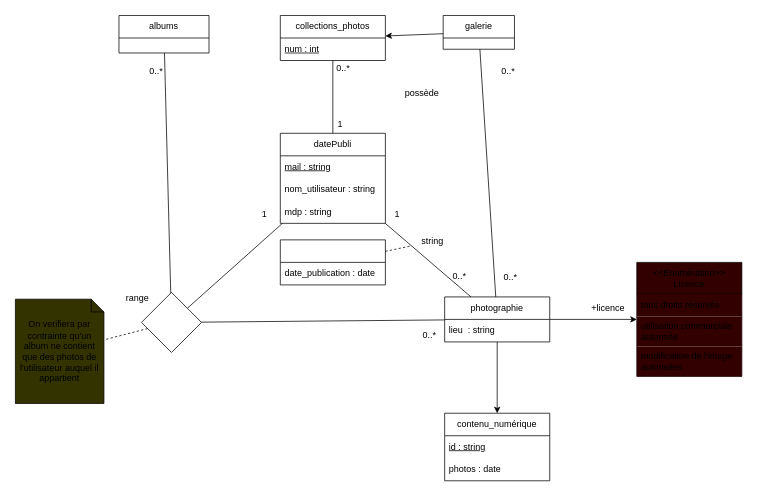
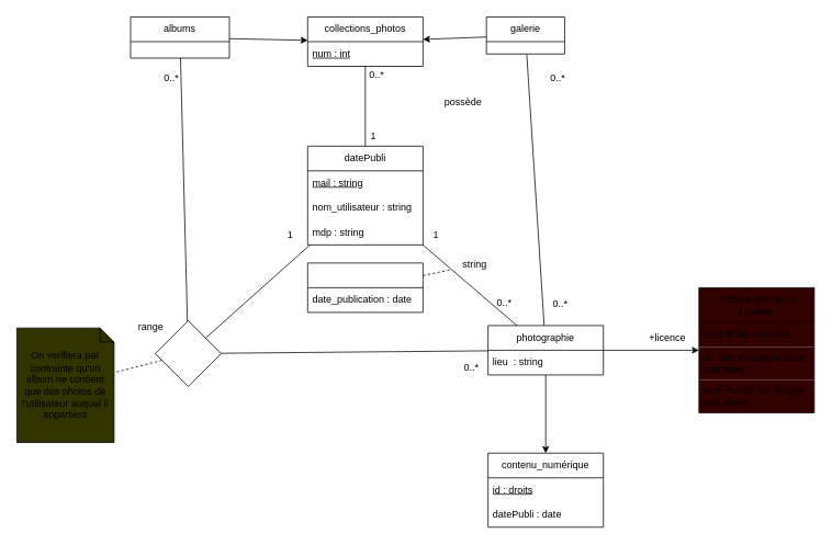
+ <mxCell id="15" value="" style="endArrow=classic;html=1;strokeColor=default;" parent="1" source="10" target="13" edge="1"><mxGeometry width="50" height="50" relative="1" as="geometry"><mxPoint x="500" y="328" as="sourcePoint" /><mxPoint x="550" y="278" as="targetPoint" /></mxGeometry></mxCell>
- <mxCell id="44" value="&lt;u&gt;id : string&lt;/u&gt;" style="text;strokeColor=none;fillColor=none;align=left;verticalAlign=middle;spacingLeft=4;spacingRight=4;overflow=hidden;points=[[0,0.5],[1,0.5]];portConstraint=eastwest;rotatable=0;whiteSpace=wrap;html=1;" vertex="1" parent="43"><mxGeometry y="30" width="140" height="30" as="geometry" /></mxCell>
+ <mxCell id="44" value="&lt;u&gt;id : droits&lt;/u&gt;" style="text;strokeColor=none;fillColor=none;align=left;verticalAlign=middle;spacingLeft=4;spacingRight=4;overflow=hidden;points=[[0,0.5],[1,0.5]];portConstraint=eastwest;rotatable=0;whiteSpace=wrap;html=1;" vertex="1" parent="43"><mxGeometry y="30" width="140" height="30" as="geometry" /></mxCell>
- <mxCell id="45" value="photos : date" style="text;strokeColor=none;fillColor=none;align=left;verticalAlign=middle;spacingLeft=4;spacingRight=4;overflow=hidden;points=[[0,0.5],[1,0.5]];portConstraint=eastwest;rotatable=0;whiteSpace=wrap;html=1;" vertex="1" parent="43"><mxGeometry y="60" width="140" height="30" as="geometry" /></mxCell>
+ <mxCell id="45" value="datePubli : date" style="text;strokeColor=none;fillColor=none;align=left;verticalAlign=middle;spacingLeft=4;spacingRight=4;overflow=hidden;points=[[0,0.5],[1,0.5]];portConstraint=eastwest;rotatable=0;whiteSpace=wrap;html=1;" vertex="1" parent="43"><mxGeometry y="60" width="140" height="30" as="geometry" /></mxCell>
